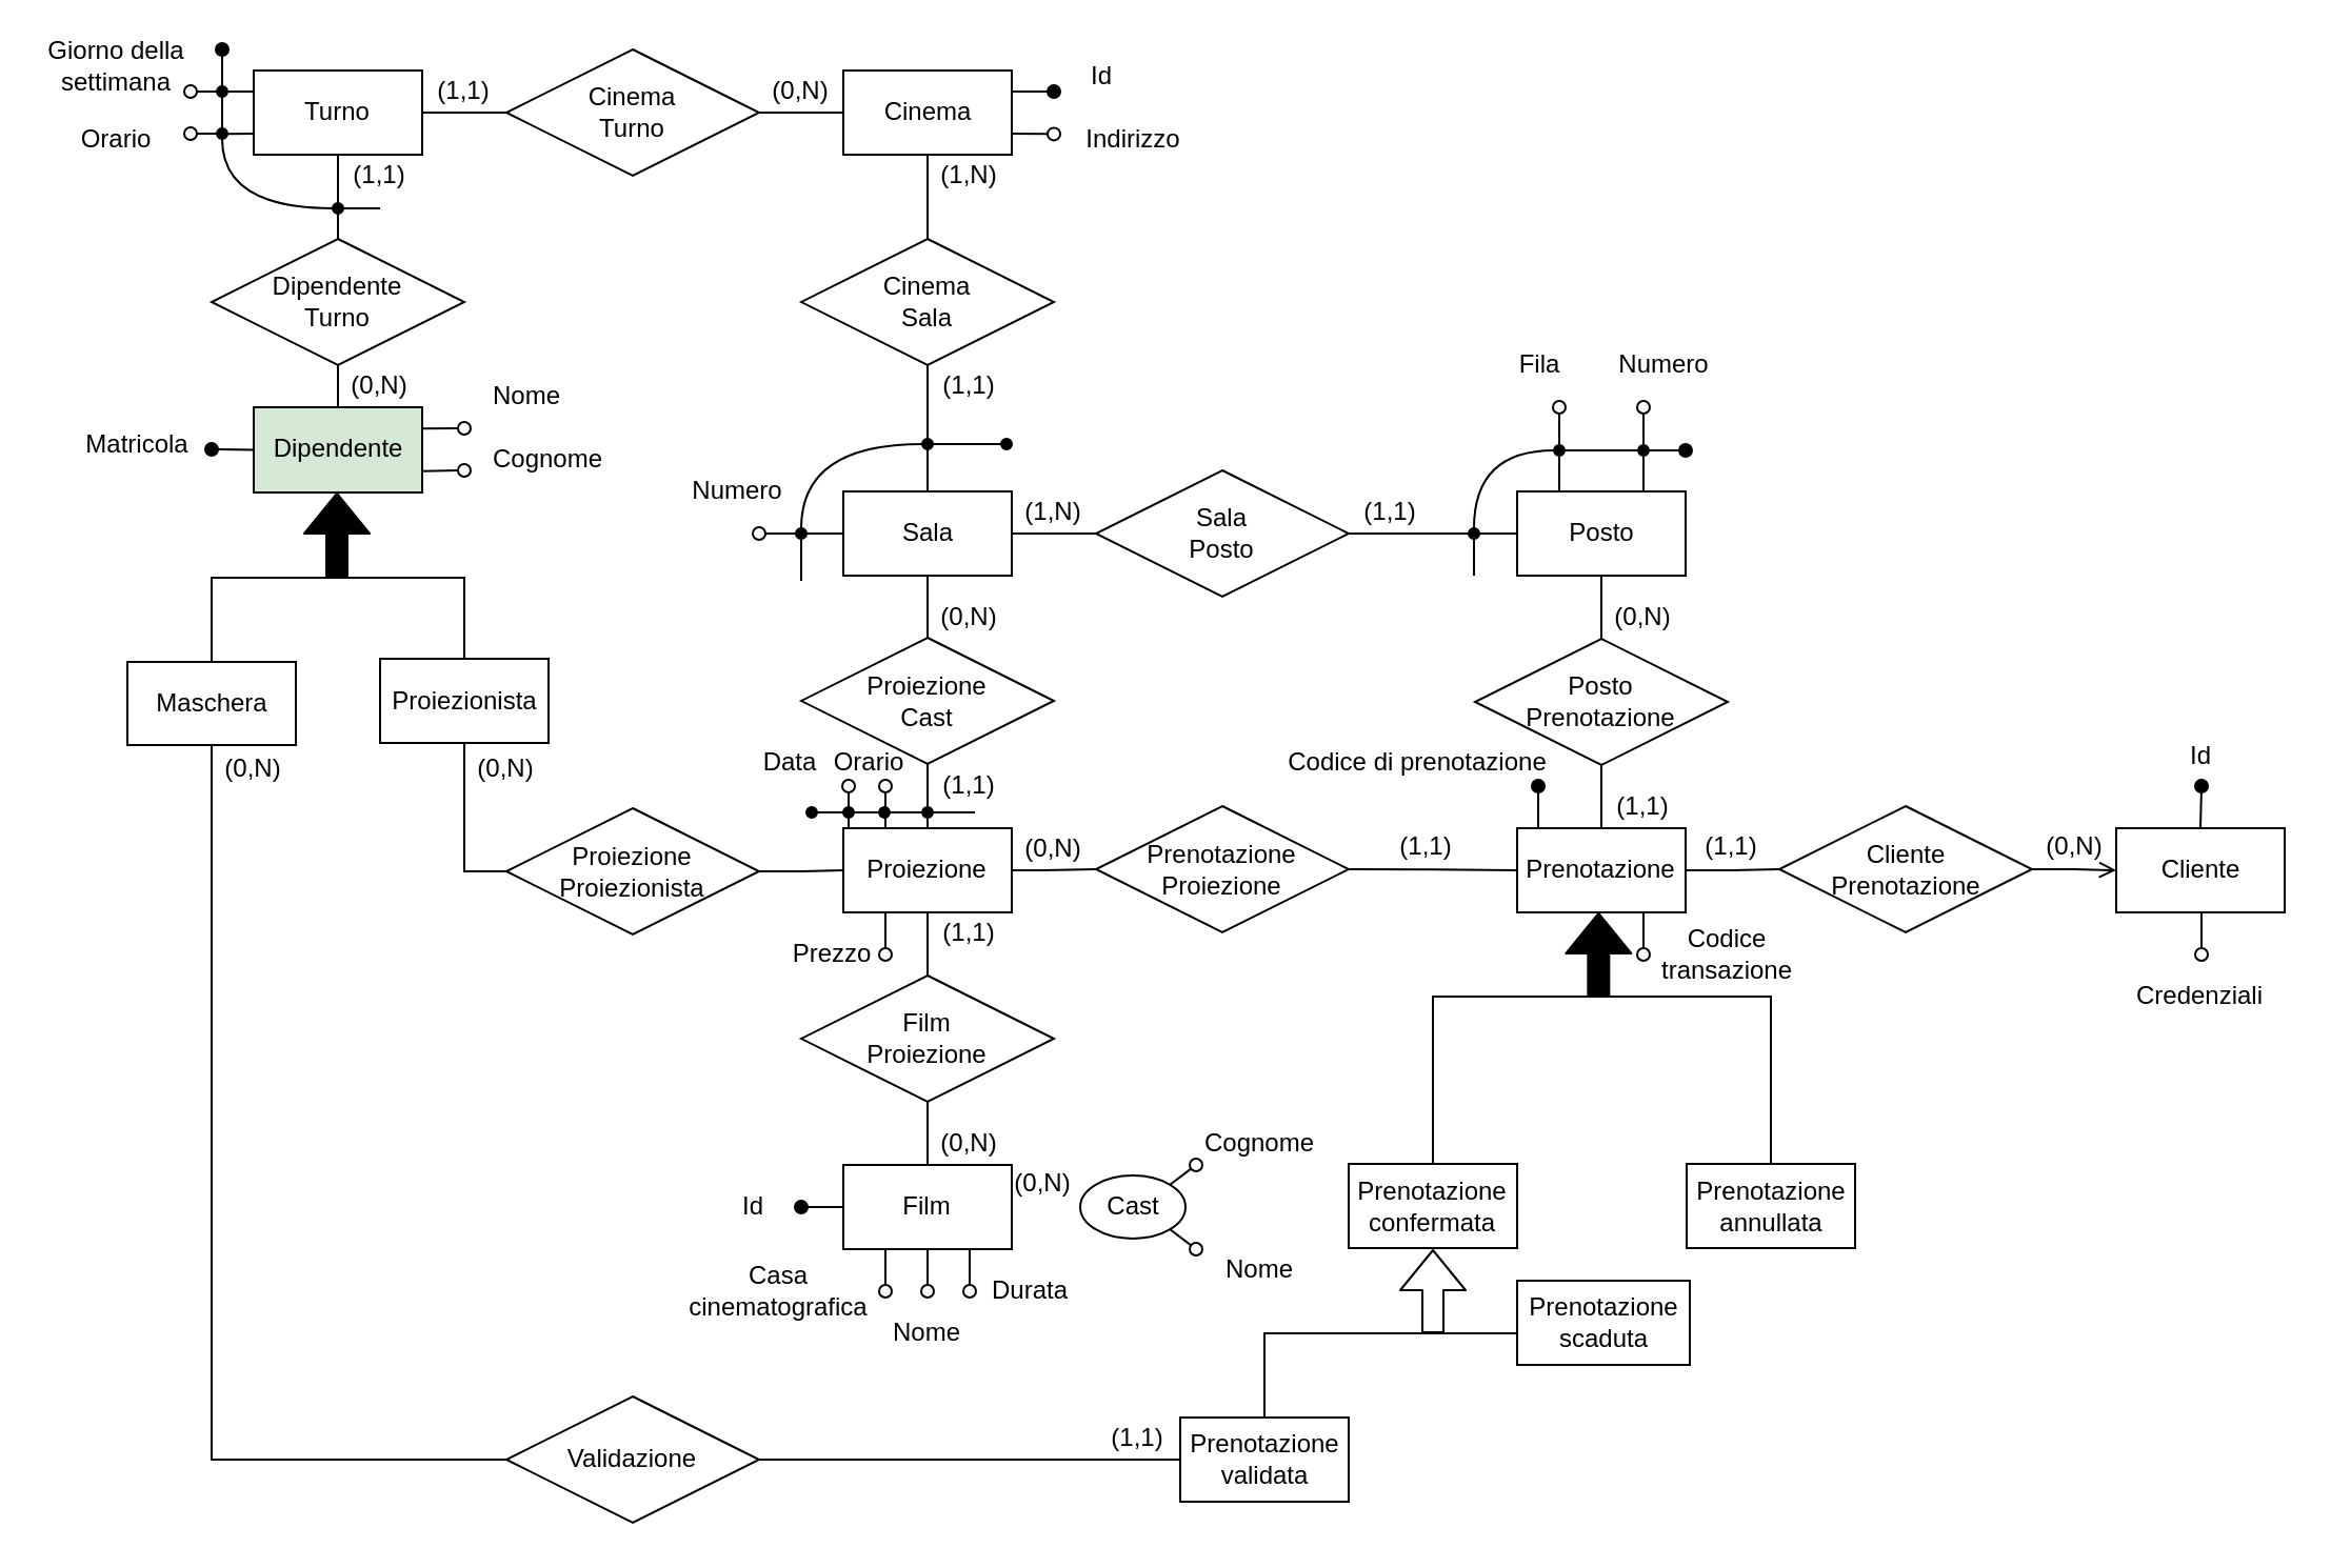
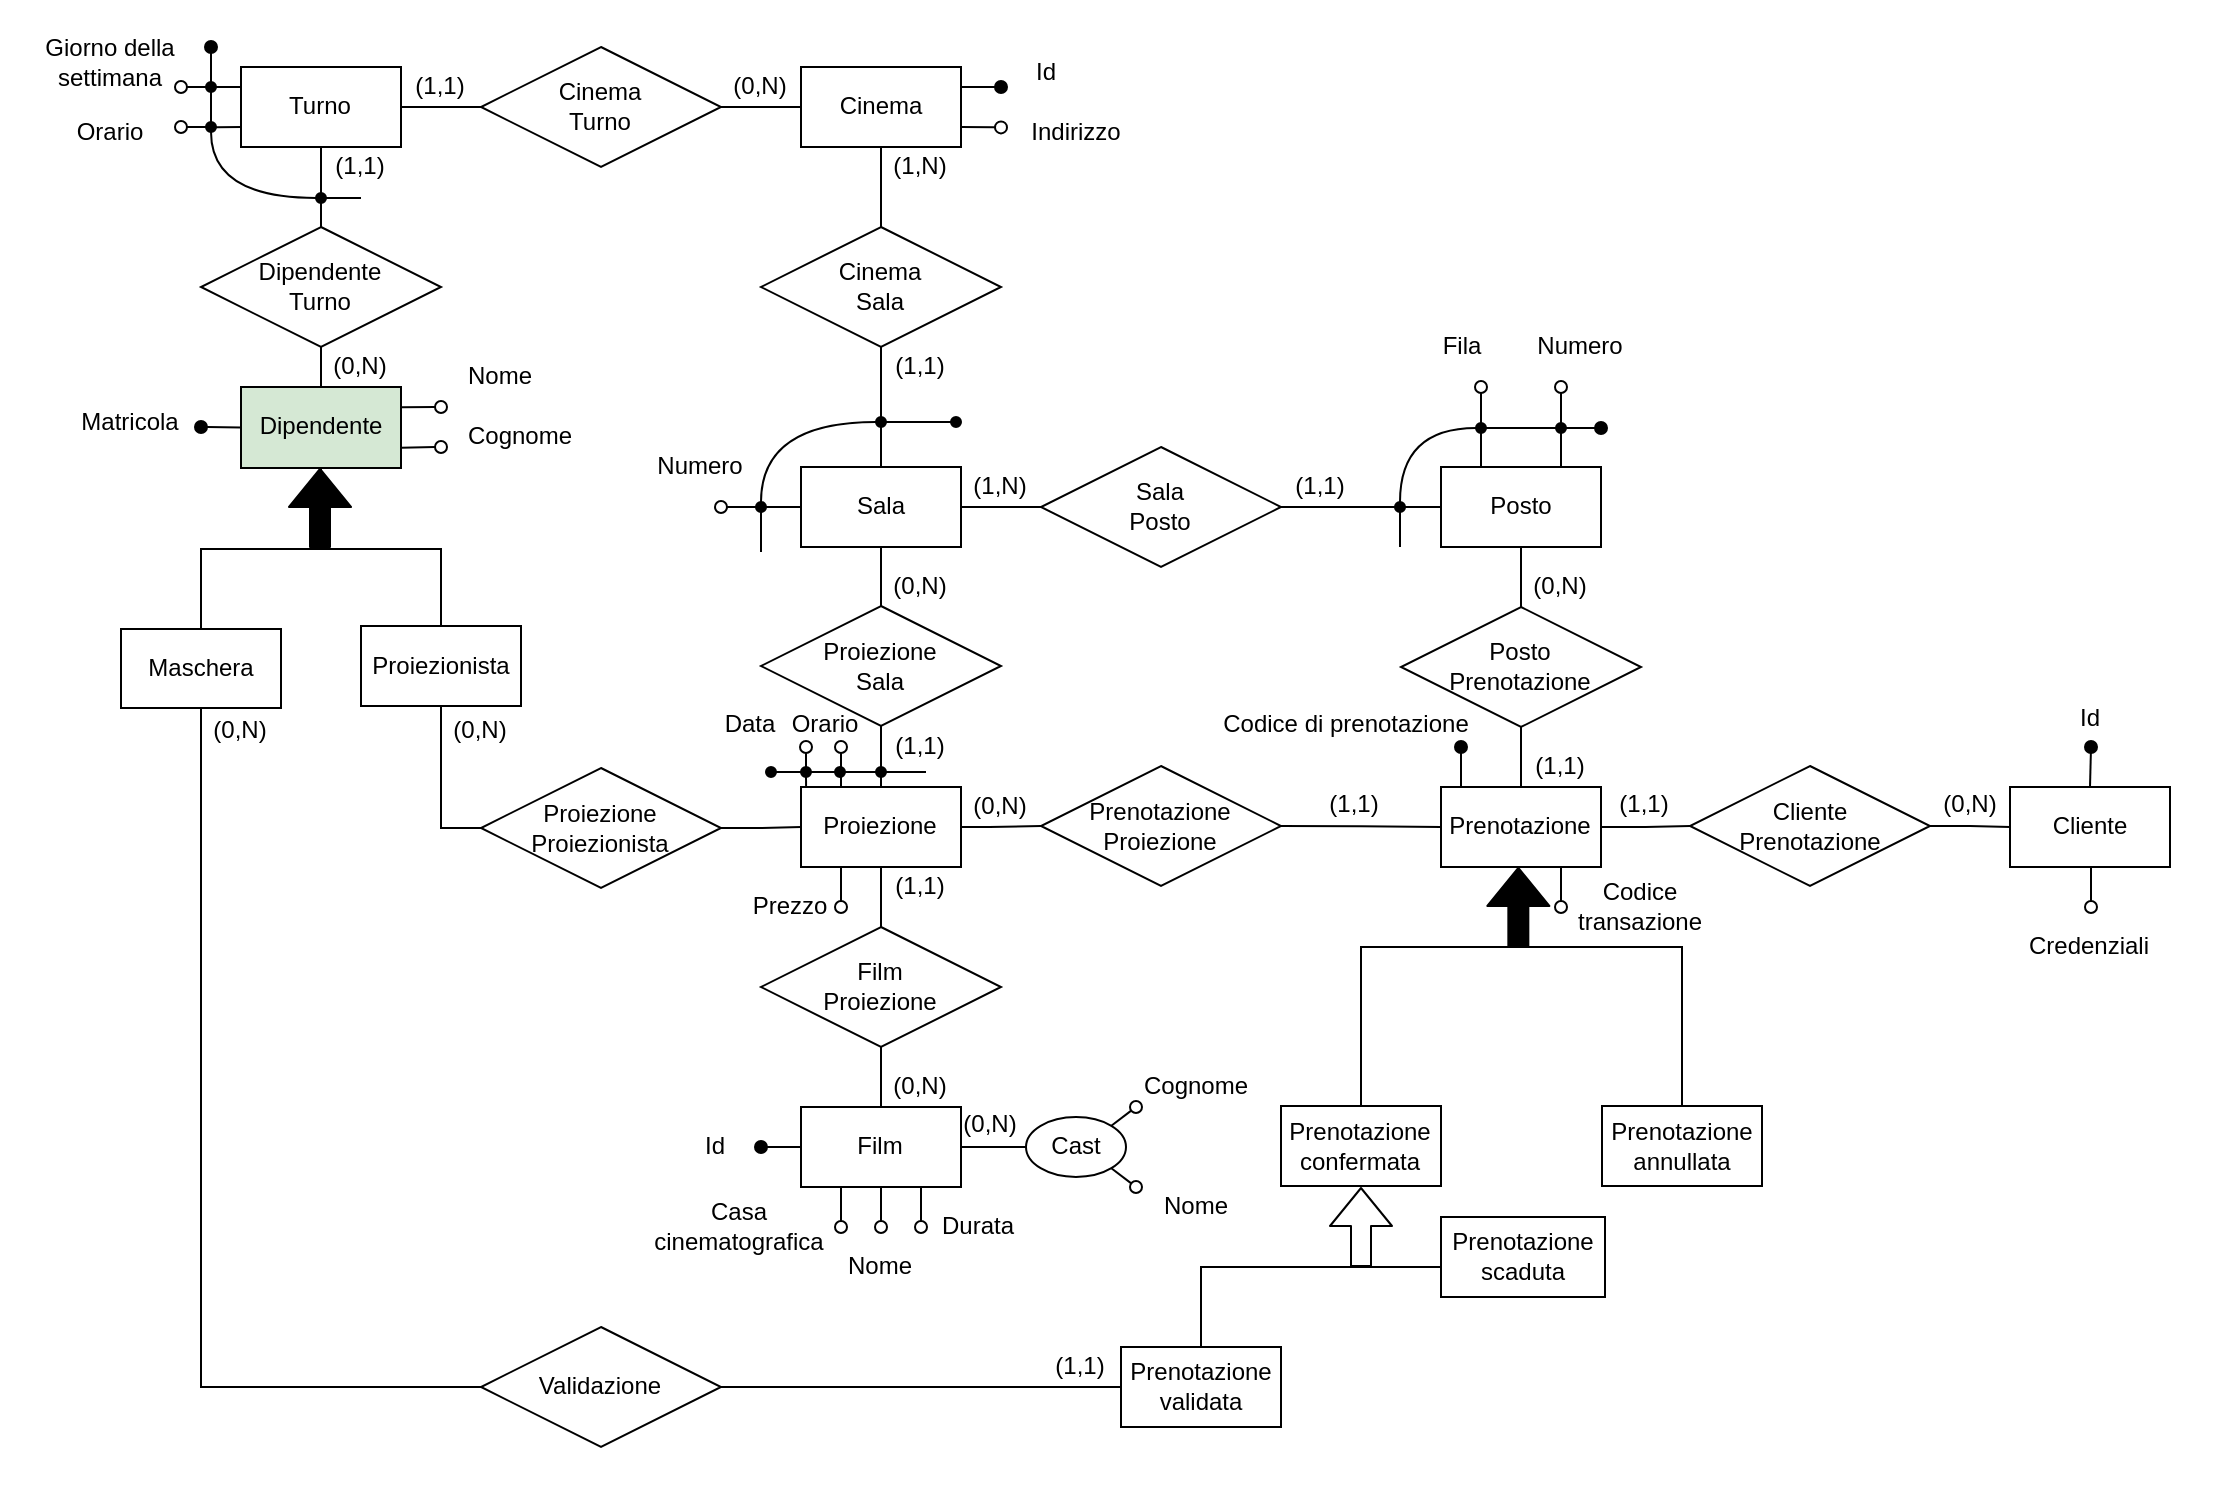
- <mxCell id="42" value="Proiezione&lt;br&gt;Cast" style="rhombus;whiteSpace=wrap;html=1;sketch=0;" parent="1" vertex="1"><mxGeometry x="380" y="302.5" width="120" height="60" as="geometry" /></mxCell>
+ <mxCell id="42" value="Proiezione&lt;br&gt;Sala" style="rhombus;whiteSpace=wrap;html=1;sketch=0;" parent="1" vertex="1"><mxGeometry x="380" y="302.5" width="120" height="60" as="geometry" /></mxCell>
- <mxCell id="159" style="edgeStyle=orthogonalEdgeStyle;rounded=0;orthogonalLoop=1;jettySize=auto;html=1;exitX=1;exitY=0.5;exitDx=0;exitDy=0;entryX=0;entryY=0.5;entryDx=0;entryDy=0;endArrow=open;endFill=0;" parent="1" source="160" target="158" edge="1"><mxGeometry relative="1" as="geometry" /></mxCell>
+ <mxCell id="159" style="edgeStyle=orthogonalEdgeStyle;rounded=0;orthogonalLoop=1;jettySize=auto;html=1;exitX=1;exitY=0.5;exitDx=0;exitDy=0;entryX=0;entryY=0.5;entryDx=0;entryDy=0;endArrow=none;endFill=0;" parent="1" source="160" target="158" edge="1"><mxGeometry relative="1" as="geometry" /></mxCell>
+ <mxCell id="112" style="edgeStyle=orthogonalEdgeStyle;rounded=0;orthogonalLoop=1;jettySize=auto;html=1;exitX=0;exitY=0.5;exitDx=0;exitDy=0;entryX=1;entryY=0.5;entryDx=0;entryDy=0;endArrow=none;endFill=0;" parent="1" source="115" target="21" edge="1"><mxGeometry relative="1" as="geometry" /></mxCell>
